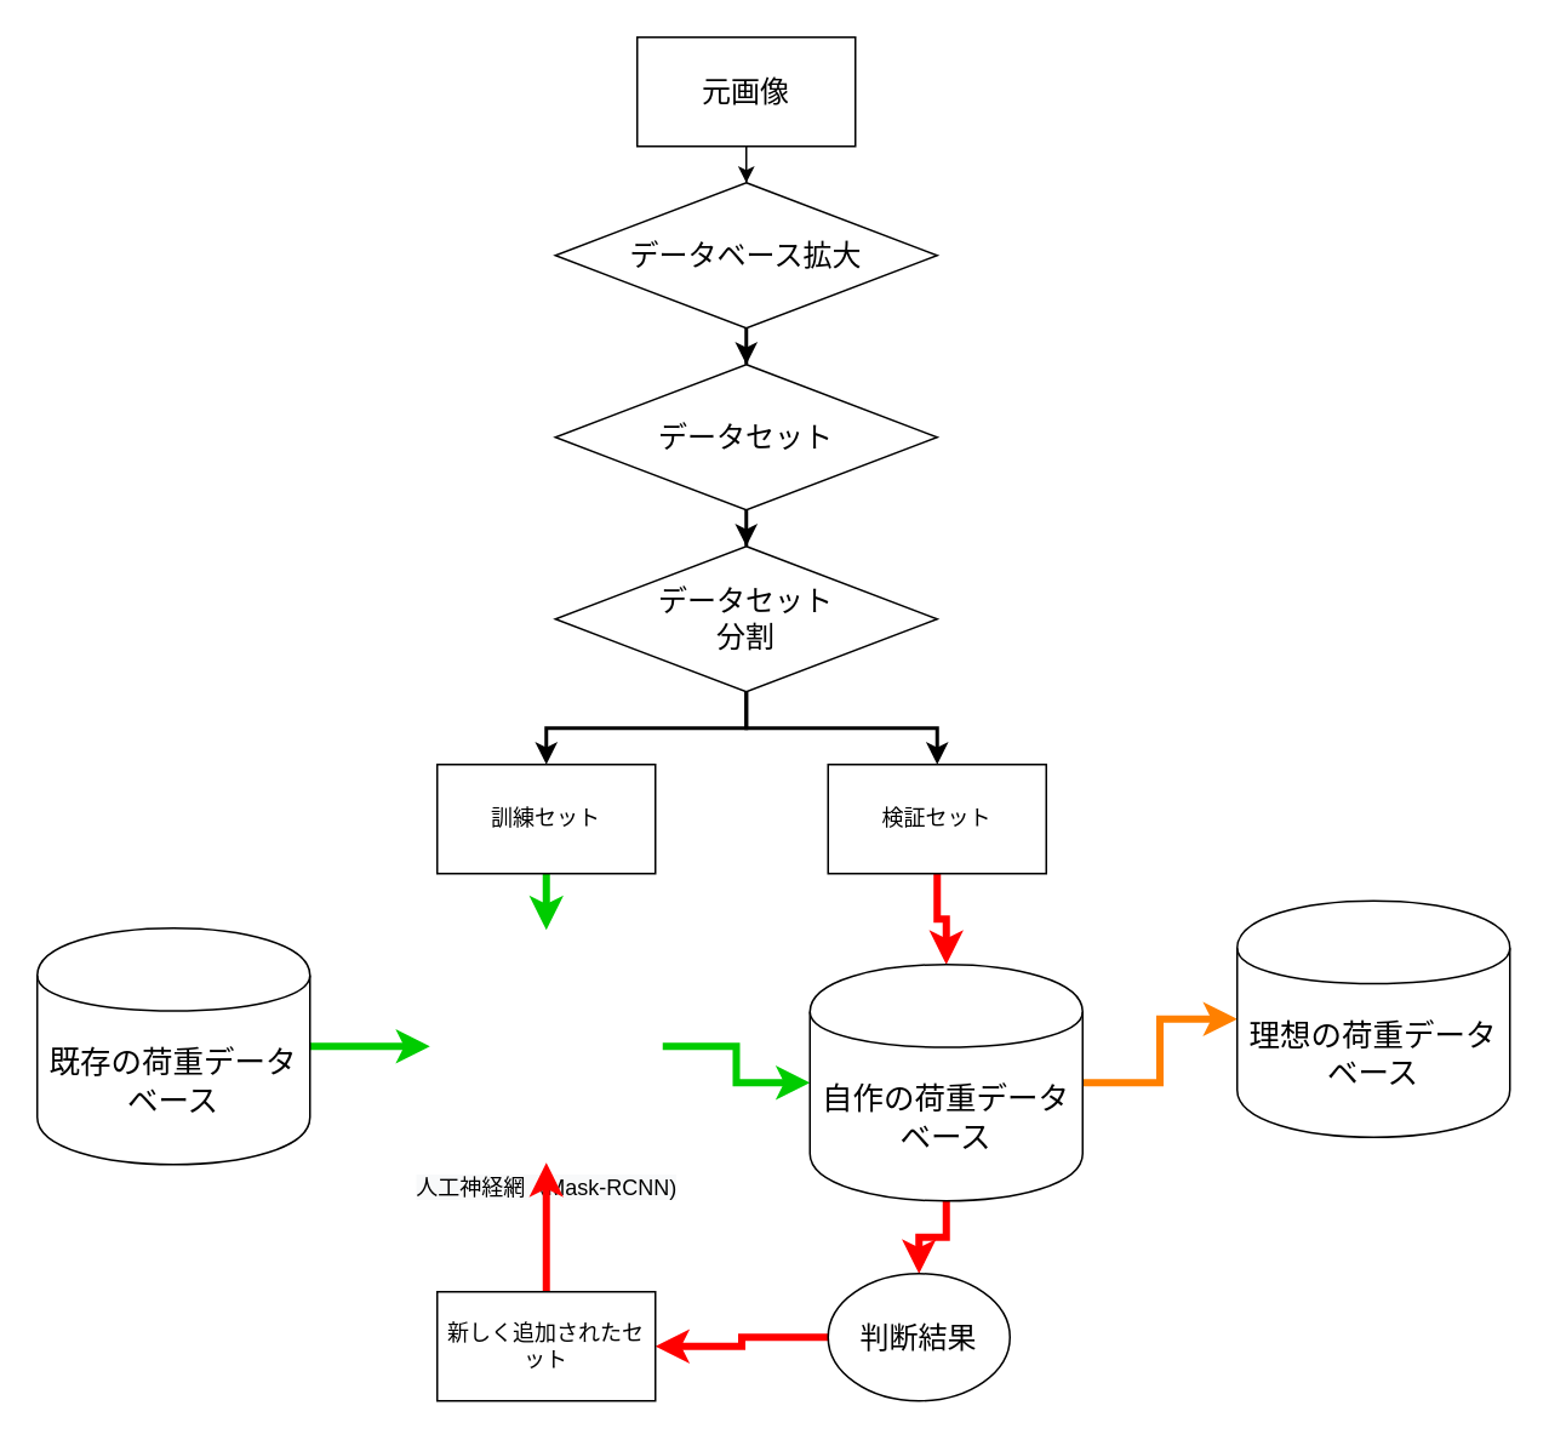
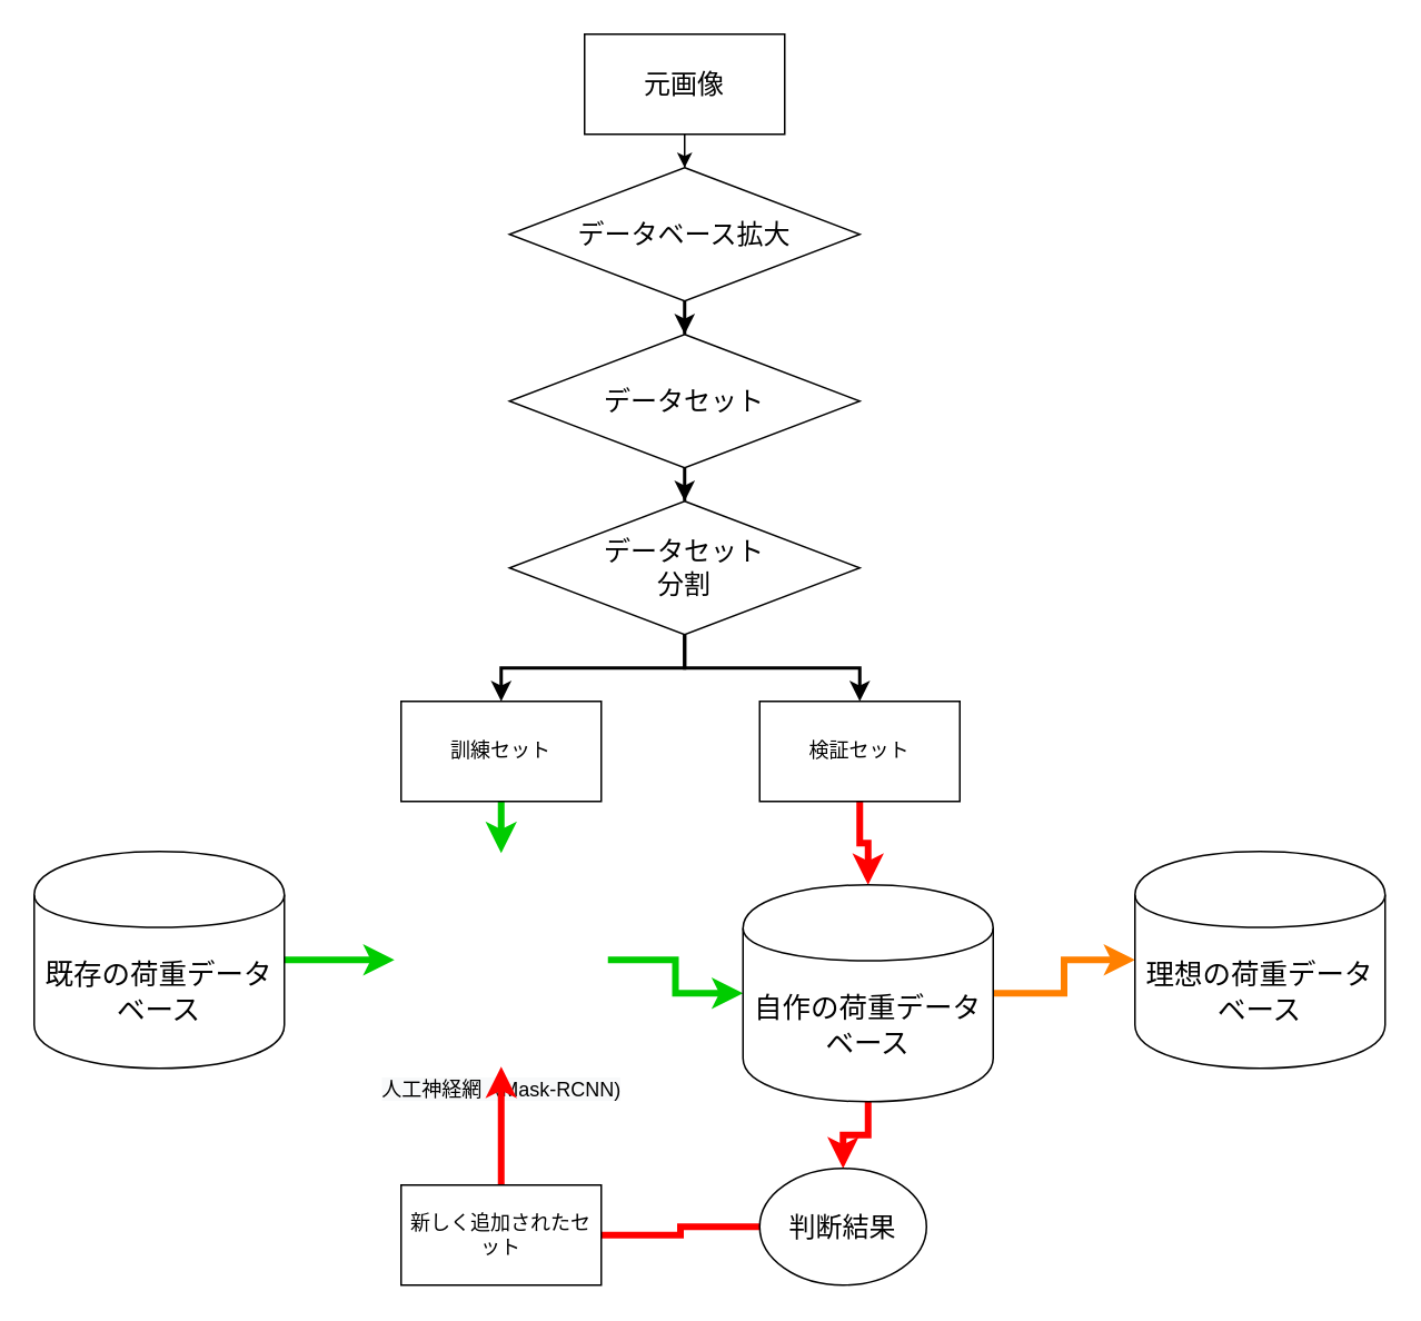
- <mxCell id="26" value="&lt;font style=&quot;font-size: 17px&quot;&gt;理想の荷重データベース&lt;/font&gt;" style="shape=cylinder;whiteSpace=wrap;html=1;boundedLbl=1;backgroundOutline=1;" vertex="1" parent="1"><mxGeometry x="680" y="495" width="150" height="130" as="geometry" /></mxCell>
+ <mxCell id="26" value="&lt;font style=&quot;font-size: 17px&quot;&gt;理想の荷重データベース&lt;/font&gt;" style="shape=cylinder;whiteSpace=wrap;html=1;boundedLbl=1;backgroundOutline=1;" vertex="1" parent="1"><mxGeometry x="680" y="510" width="150" height="130" as="geometry" /></mxCell>
- <mxCell id="22" style="edgeStyle=orthogonalEdgeStyle;rounded=0;orthogonalLoop=1;jettySize=auto;html=1;entryX=1;entryY=0.5;entryDx=0;entryDy=0;strokeColor=#FF0000;strokeWidth=4;" edge="1" parent="1" source="23" target="25"><mxGeometry relative="1" as="geometry" /></mxCell>
+ <mxCell id="22" style="edgeStyle=orthogonalEdgeStyle;rounded=0;orthogonalLoop=1;jettySize=auto;html=1;entryX=1;entryY=0.5;entryDx=0;entryDy=0;strokeColor=#FF0000;strokeWidth=4;endArrow=none;" edge="1" parent="1" source="23" target="25"><mxGeometry relative="1" as="geometry" /></mxCell>
